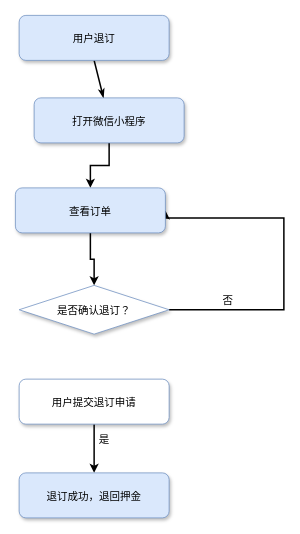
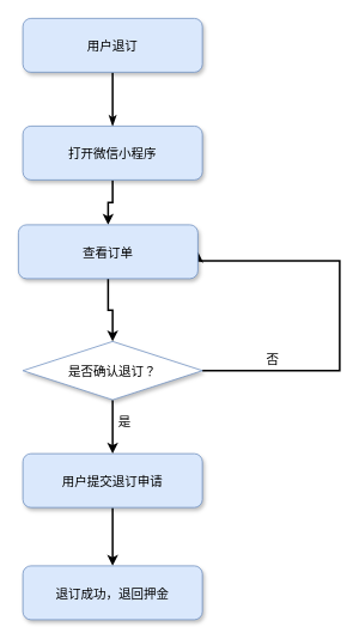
- <mxCell id="5" value="打开微信小程序" style="rounded=1;fillColor=#dae8fc;strokeColor=#6c8ebf;shadow=1;fontStyle=0;fontSize=14;" parent="1" vertex="1"><mxGeometry x="45" y="130" width="200" height="60" as="geometry" /></mxCell>
+ <mxCell id="5" value="打开微信小程序" style="rounded=1;fillColor=#dae8fc;strokeColor=#6c8ebf;shadow=1;fontStyle=0;fontSize=14;" parent="1" vertex="1"><mxGeometry x="25" y="140" width="200" height="60" as="geometry" /></mxCell>
+ <mxCell id="9" style="edgeStyle=orthogonalEdgeStyle;rounded=0;orthogonalLoop=1;jettySize=auto;html=1;exitX=0.5;exitY=1;exitDx=0;exitDy=0;entryX=0.5;entryY=0;entryDx=0;entryDy=0;strokeWidth=2;" parent="1" source="11" target="7" edge="1"><mxGeometry relative="1" as="geometry" /></mxCell>
- <mxCell id="7" value="用户提交退订申请" style="rounded=1;fillColor=#ffffff;strokeColor=#6c8ebf;shadow=1;fontStyle=0;fontSize=14;" parent="1" vertex="1"><mxGeometry x="25" y="505" width="200" height="60" as="geometry" /></mxCell>
+ <mxCell id="7" value="用户提交退订申请" style="rounded=1;fillColor=#dae8fc;strokeColor=#6c8ebf;shadow=1;fontStyle=0;fontSize=14;" parent="1" vertex="1"><mxGeometry x="25" y="505" width="200" height="60" as="geometry" /></mxCell>
- <mxCell id="15" value="&lt;font style=&quot;font-size: 14px&quot;&gt;是&lt;/font&gt;" style="text;html=1;align=center;verticalAlign=middle;resizable=0;points=[];autosize=1;strokeColor=none;" parent="1" vertex="1"><mxGeometry x="123" y="575" width="30" height="20" as="geometry" /></mxCell>
+ <mxCell id="15" value="&lt;font style=&quot;font-size: 14px&quot;&gt;是&lt;/font&gt;" style="text;html=1;align=center;verticalAlign=middle;resizable=0;points=[];autosize=1;strokeColor=none;" parent="1" vertex="1"><mxGeometry x="123" y="460" width="30" height="20" as="geometry" /></mxCell>
